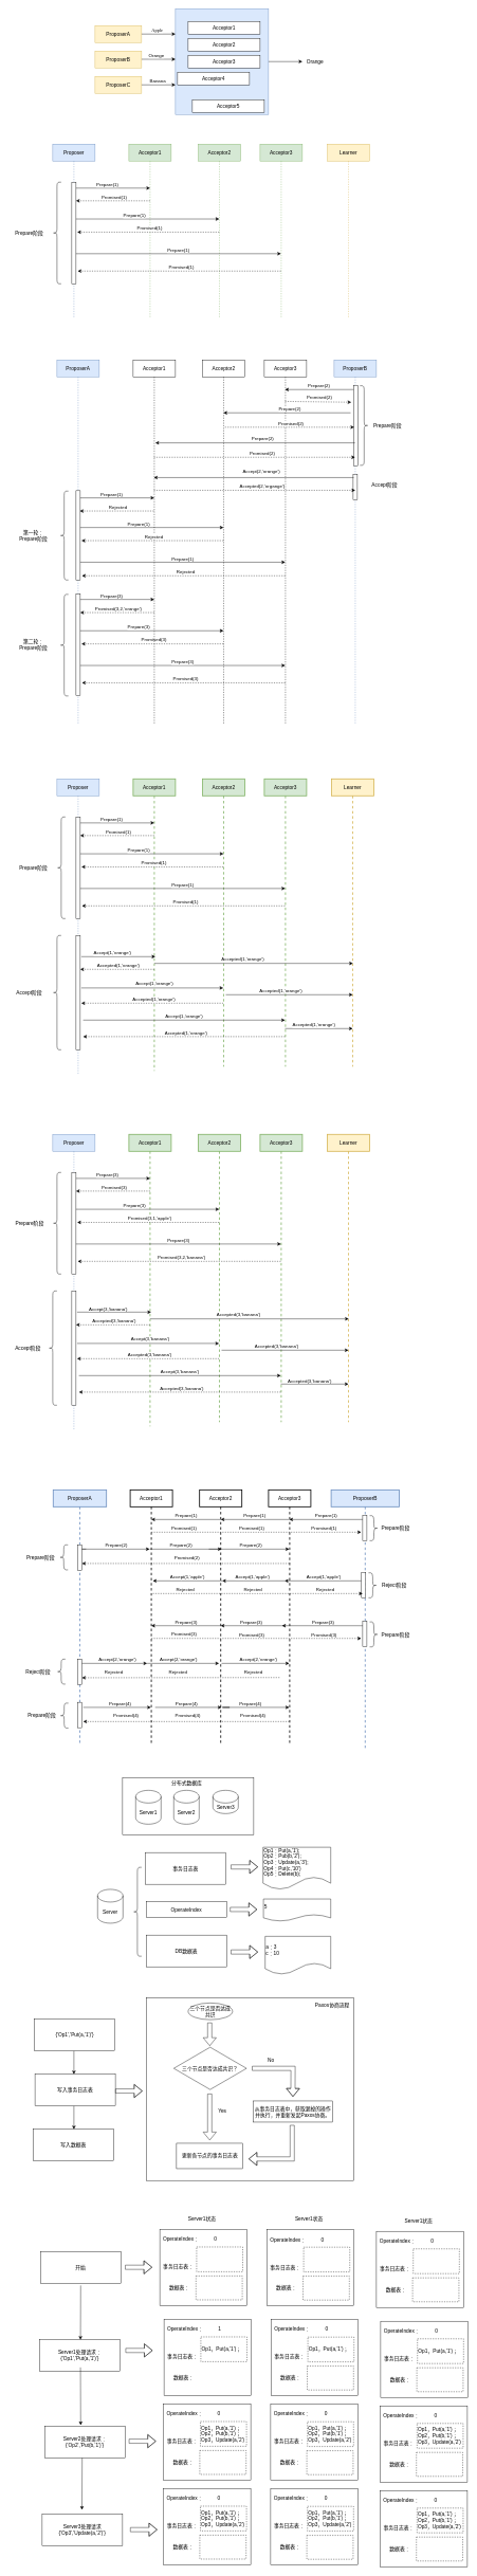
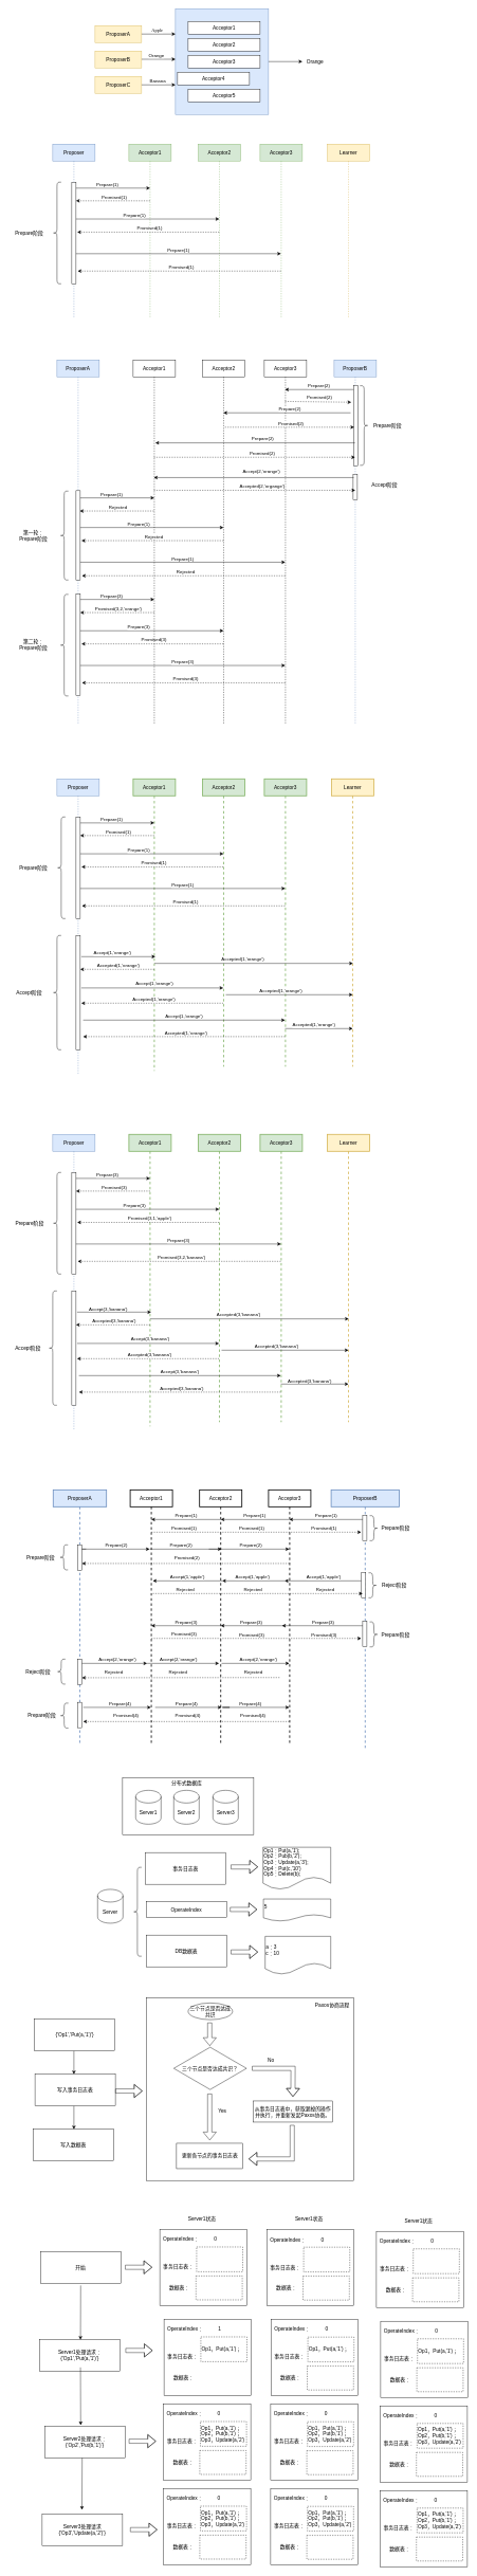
- <mxCell id="15" value="Acceptor5" style="rounded=0;whiteSpace=wrap;html=1;" vertex="1" parent="1"><mxGeometry x="454" y="235" width="170.0" height="30" as="geometry" /></mxCell>
+ <mxCell id="15" value="Acceptor5" style="rounded=0;whiteSpace=wrap;html=1;" vertex="1" parent="1"><mxGeometry x="444" y="210" width="170.0" height="30" as="geometry" /></mxCell>
- <mxCell id="262" value="Server3" style="shape=cylinder3;whiteSpace=wrap;html=1;boundedLbl=1;backgroundOutline=1;size=15;" vertex="1" parent="1"><mxGeometry x="502.5" y="4230" width="60" height="55" as="geometry" /></mxCell>
+ <mxCell id="262" value="Server3" style="shape=cylinder3;whiteSpace=wrap;html=1;boundedLbl=1;backgroundOutline=1;size=15;" vertex="1" parent="1"><mxGeometry x="502.5" y="4230" width="60" height="80" as="geometry" /></mxCell>
